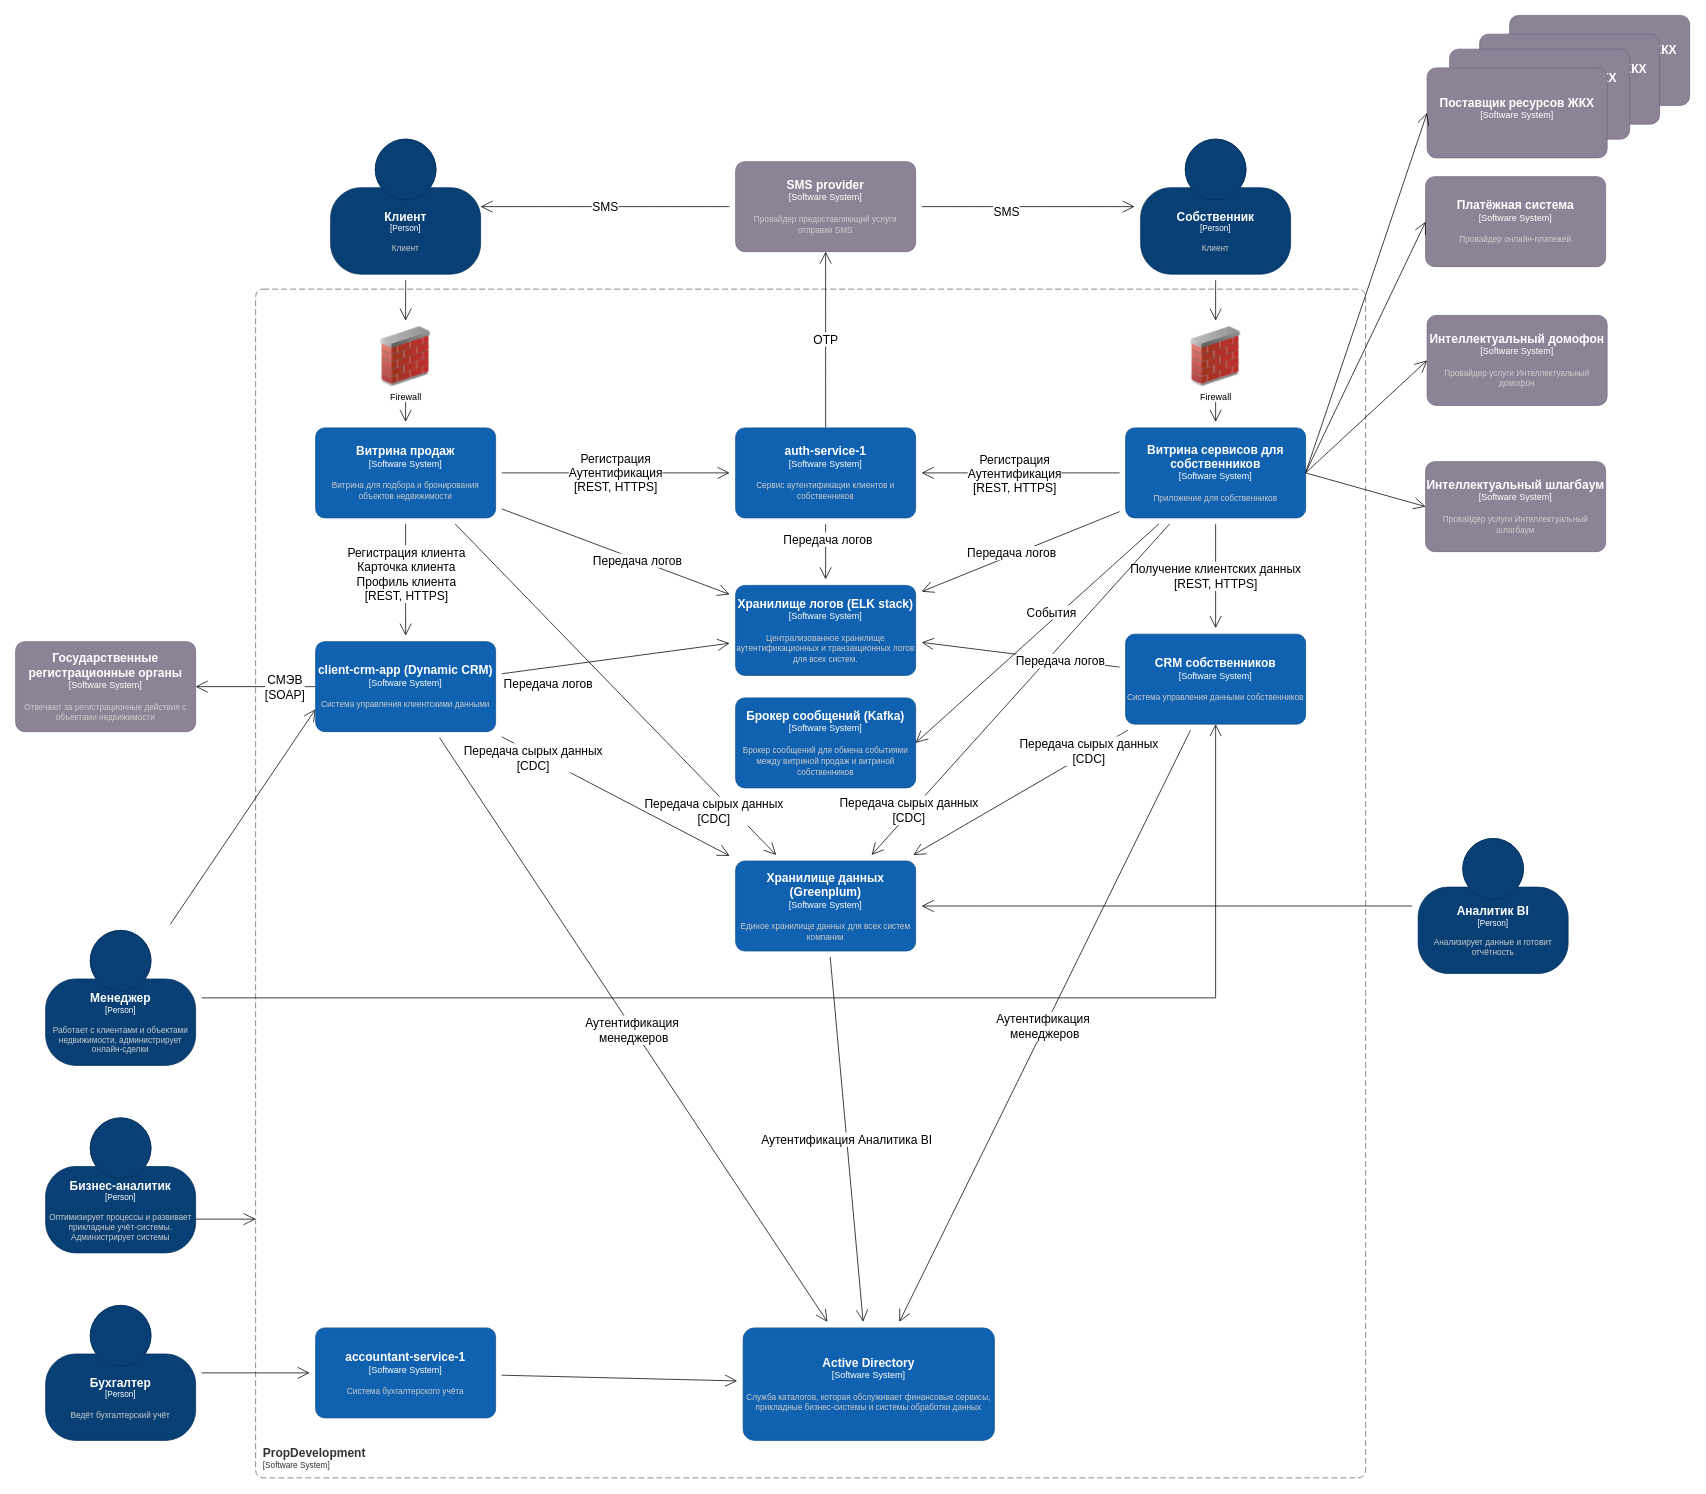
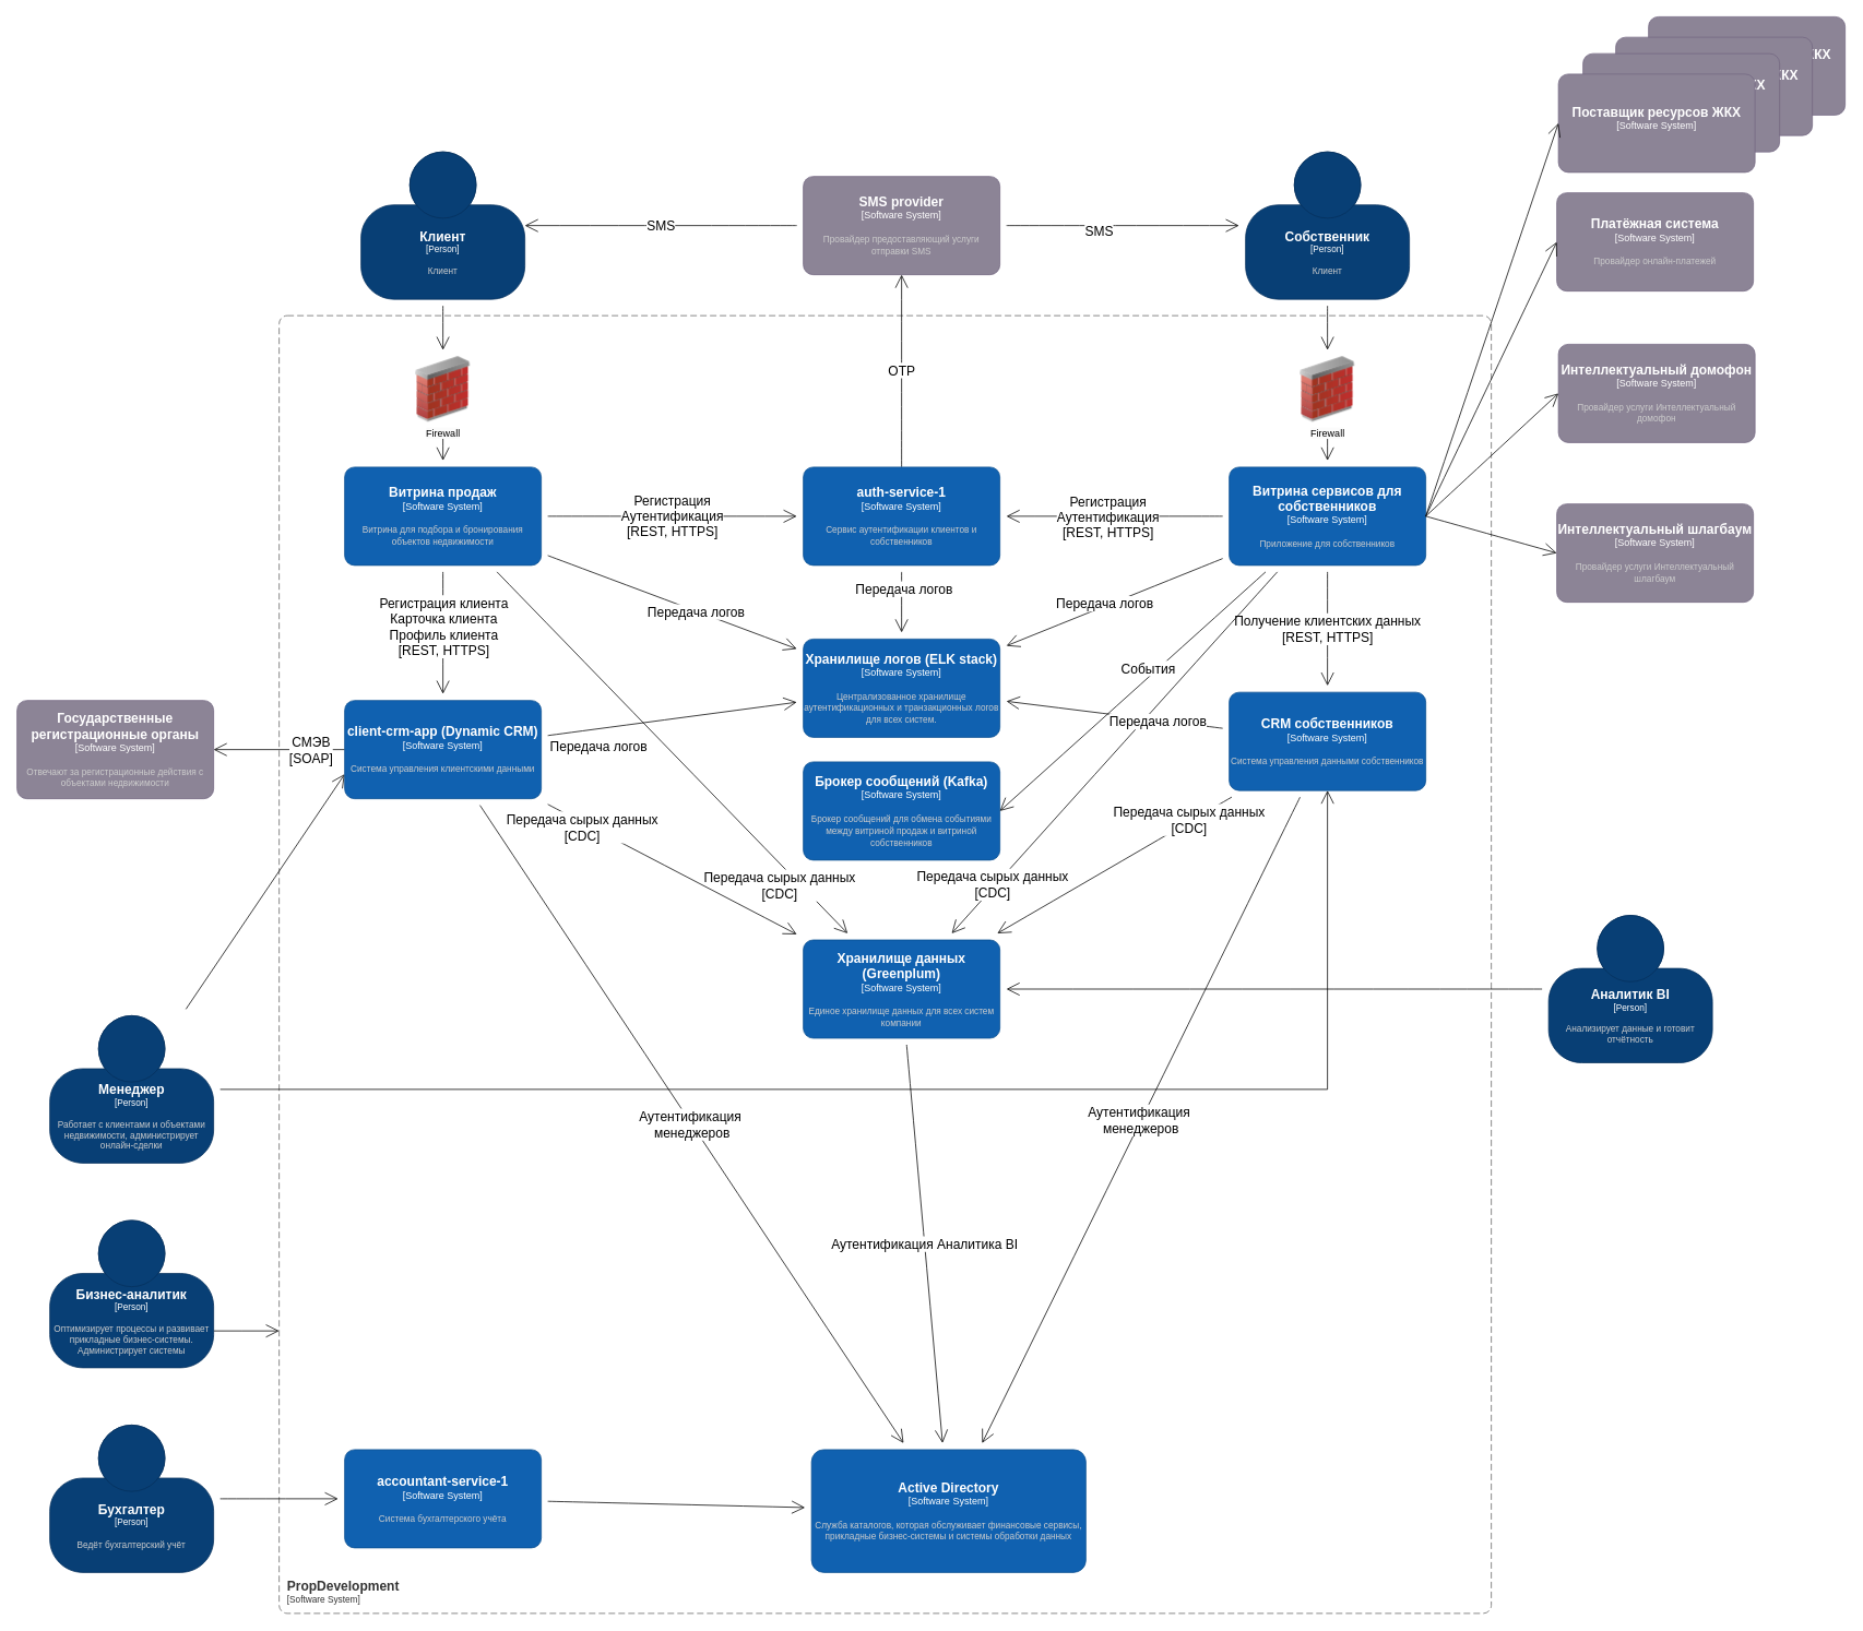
- <mxCell id="12" value="&lt;font style=&quot;font-size: 16px&quot;&gt;&lt;b&gt;Бизнес-аналитик&lt;/b&gt;&lt;/font&gt;&lt;div&gt;[Person]&lt;/div&gt;&lt;br&gt;&lt;div&gt;&lt;font style=&quot;font-size: 11px&quot;&gt;&lt;font color=&quot;#cccccc&quot;&gt;Оптимизирует процессы и развивает прикладные учёт-системы. Администрирует системы&lt;/font&gt;&lt;/div&gt;" style="html=1;fontSize=11;dashed=0;whiteSpace=wrap;fillColor=#083F75;strokeColor=#06315C;fontColor=#ffffff;shape=mxgraph.c4.person2;align=center;metaEdit=1;points=[[0.5,0,0],[1,0.5,0],[1,0.75,0],[0.75,1,0],[0.5,1,0],[0.25,1,0],[0,0.75,0],[0,0.5,0]];resizable=0;" parent="1" vertex="1"><mxGeometry x="60" y="1490" width="200" height="180" as="geometry" /></mxCell>
+ <mxCell id="12" value="&lt;font style=&quot;font-size: 16px&quot;&gt;&lt;b&gt;Бизнес-аналитик&lt;/b&gt;&lt;/font&gt;&lt;div&gt;[Person]&lt;/div&gt;&lt;br&gt;&lt;div&gt;&lt;font style=&quot;font-size: 11px&quot;&gt;&lt;font color=&quot;#cccccc&quot;&gt;Оптимизирует процессы и развивает прикладные бизнес-системы. Администрирует системы&lt;/font&gt;&lt;/div&gt;" style="html=1;fontSize=11;dashed=0;whiteSpace=wrap;fillColor=#083F75;strokeColor=#06315C;fontColor=#ffffff;shape=mxgraph.c4.person2;align=center;metaEdit=1;points=[[0.5,0,0],[1,0.5,0],[1,0.75,0],[0.75,1,0],[0.5,1,0],[0.25,1,0],[0,0.75,0],[0,0.5,0]];resizable=0;" parent="1" vertex="1"><mxGeometry x="60" y="1490" width="200" height="180" as="geometry" /></mxCell>
